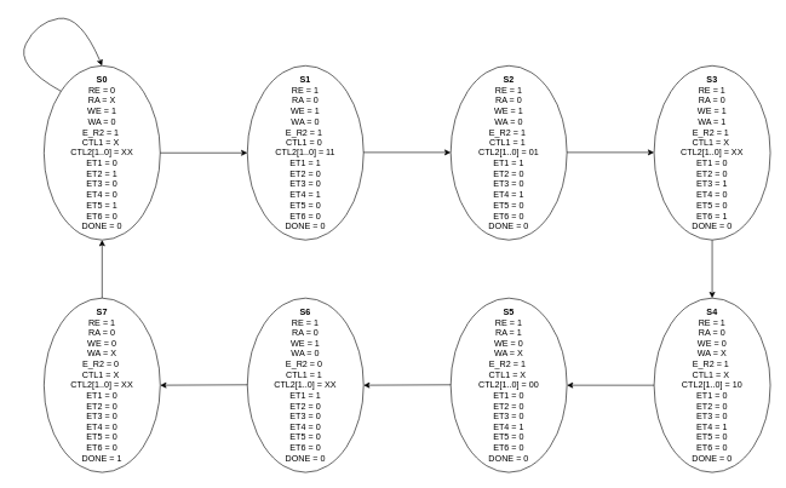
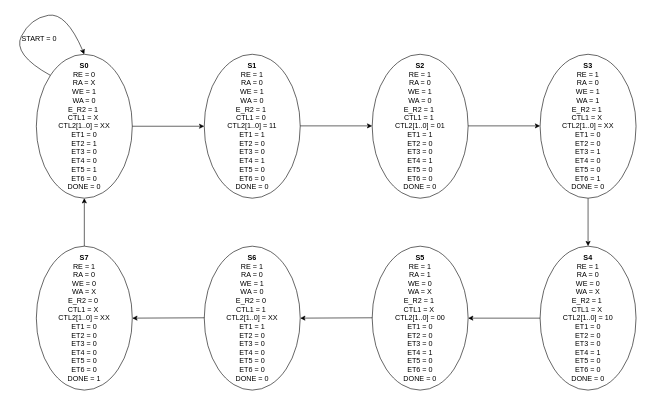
+ <mxCell id="19" value="START = 0" style="text;html=1;strokeColor=none;fillColor=none;align=center;verticalAlign=middle;whiteSpace=wrap;rounded=0;" parent="1" vertex="1"><mxGeometry x="30" y="50" width="70" height="30" as="geometry" /></mxCell>
